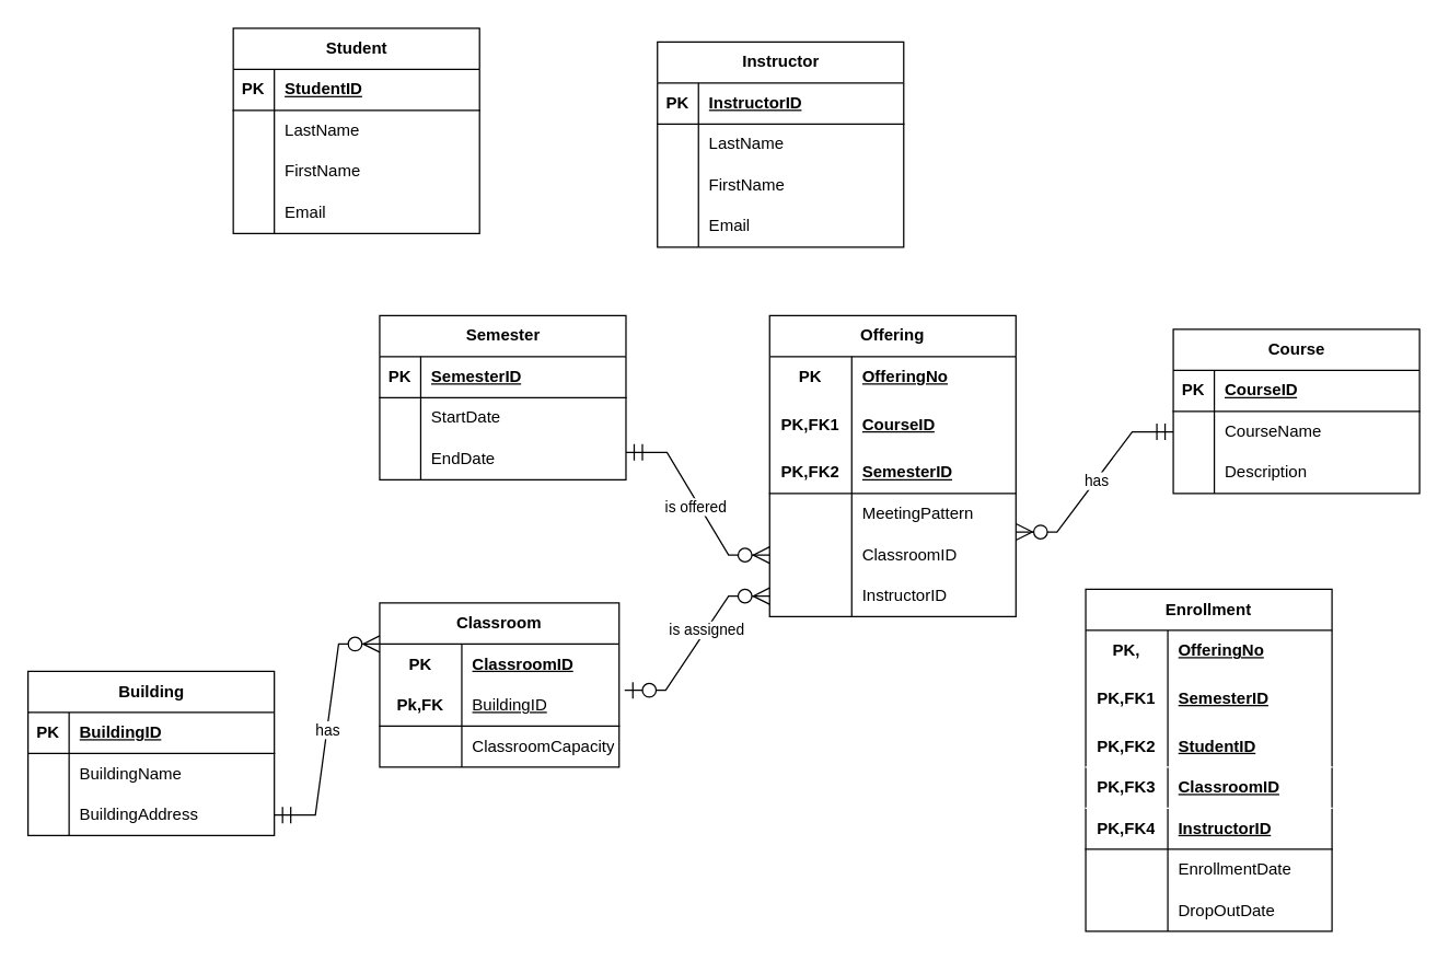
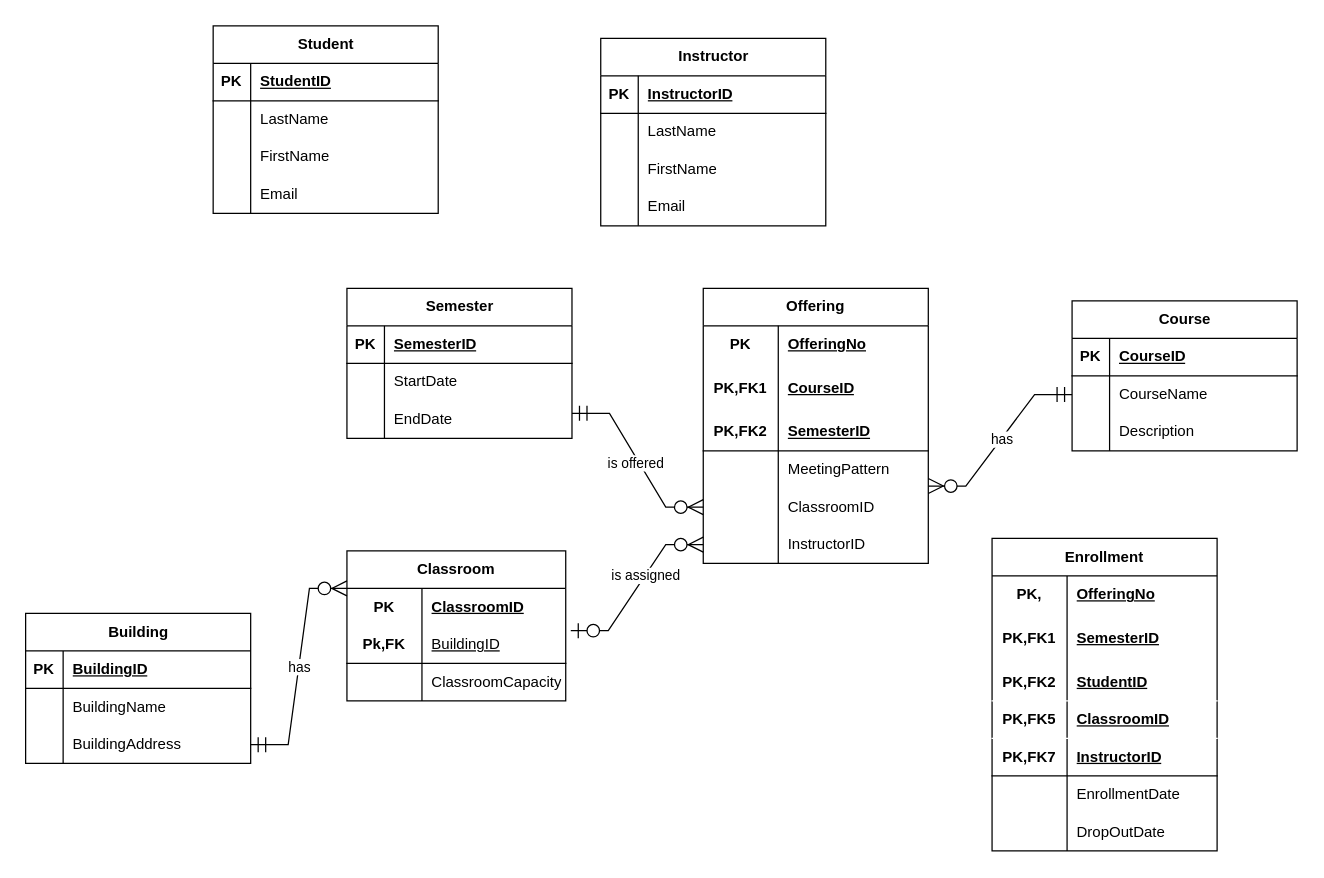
- <mxCell id="98" value="PK,FK3" style="shape=partialRectangle;connectable=0;fillColor=none;top=0;left=0;bottom=0;right=0;fontStyle=1;overflow=hidden;html=1;whiteSpace=wrap;" vertex="1" parent="97"><mxGeometry width="60" height="30" as="geometry"><mxRectangle width="60" height="30" as="alternateBounds" /></mxGeometry></mxCell>
+ <mxCell id="98" value="PK,FK5" style="shape=partialRectangle;connectable=0;fillColor=none;top=0;left=0;bottom=0;right=0;fontStyle=1;overflow=hidden;html=1;whiteSpace=wrap;" vertex="1" parent="97"><mxGeometry width="60" height="30" as="geometry"><mxRectangle width="60" height="30" as="alternateBounds" /></mxGeometry></mxCell>
- <mxCell id="101" value="PK,FK4" style="shape=partialRectangle;connectable=0;fillColor=none;top=0;left=0;bottom=0;right=0;fontStyle=1;overflow=hidden;html=1;whiteSpace=wrap;" vertex="1" parent="100"><mxGeometry width="60" height="30" as="geometry"><mxRectangle width="60" height="30" as="alternateBounds" /></mxGeometry></mxCell>
+ <mxCell id="101" value="PK,FK7" style="shape=partialRectangle;connectable=0;fillColor=none;top=0;left=0;bottom=0;right=0;fontStyle=1;overflow=hidden;html=1;whiteSpace=wrap;" vertex="1" parent="100"><mxGeometry width="60" height="30" as="geometry"><mxRectangle width="60" height="30" as="alternateBounds" /></mxGeometry></mxCell>
